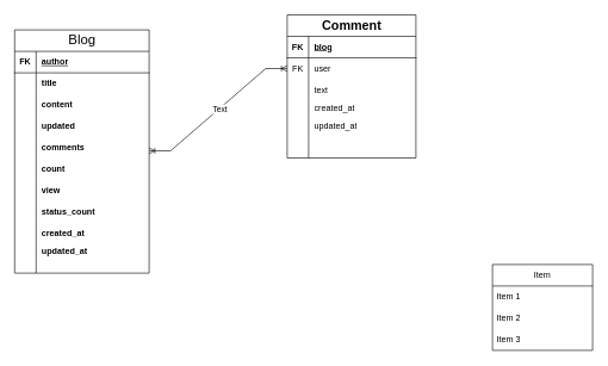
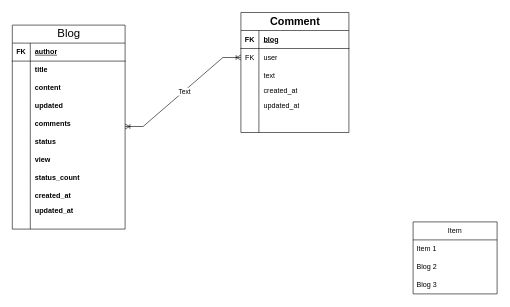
- <mxCell id="24" value="count" style="shape=partialRectangle;connectable=0;fillColor=none;top=0;left=0;bottom=0;right=0;align=left;spacingLeft=6;overflow=hidden;whiteSpace=wrap;html=1;fontStyle=1" vertex="1" parent="22"><mxGeometry x="30" width="158" height="30" as="geometry"><mxRectangle width="158" height="30" as="alternateBounds" /></mxGeometry></mxCell>
+ <mxCell id="24" value="status" style="shape=partialRectangle;connectable=0;fillColor=none;top=0;left=0;bottom=0;right=0;align=left;spacingLeft=6;overflow=hidden;whiteSpace=wrap;html=1;fontStyle=1" vertex="1" parent="22"><mxGeometry x="30" width="158" height="30" as="geometry"><mxRectangle width="158" height="30" as="alternateBounds" /></mxGeometry></mxCell>
- <mxCell id="4" value="Item 2" style="text;strokeColor=none;fillColor=none;align=left;verticalAlign=middle;spacingLeft=4;spacingRight=4;overflow=hidden;points=[[0,0.5],[1,0.5]];portConstraint=eastwest;rotatable=0;whiteSpace=wrap;html=1;" vertex="1" parent="2"><mxGeometry y="60" width="140" height="30" as="geometry" /></mxCell>
+ <mxCell id="4" value="Blog 2" style="text;strokeColor=none;fillColor=none;align=left;verticalAlign=middle;spacingLeft=4;spacingRight=4;overflow=hidden;points=[[0,0.5],[1,0.5]];portConstraint=eastwest;rotatable=0;whiteSpace=wrap;html=1;" vertex="1" parent="2"><mxGeometry y="60" width="140" height="30" as="geometry" /></mxCell>
- <mxCell id="5" value="Item 3" style="text;strokeColor=none;fillColor=none;align=left;verticalAlign=middle;spacingLeft=4;spacingRight=4;overflow=hidden;points=[[0,0.5],[1,0.5]];portConstraint=eastwest;rotatable=0;whiteSpace=wrap;html=1;" vertex="1" parent="2"><mxGeometry y="90" width="140" height="30" as="geometry" /></mxCell>
+ <mxCell id="5" value="Blog 3" style="text;strokeColor=none;fillColor=none;align=left;verticalAlign=middle;spacingLeft=4;spacingRight=4;overflow=hidden;points=[[0,0.5],[1,0.5]];portConstraint=eastwest;rotatable=0;whiteSpace=wrap;html=1;" vertex="1" parent="2"><mxGeometry y="90" width="140" height="30" as="geometry" /></mxCell>
